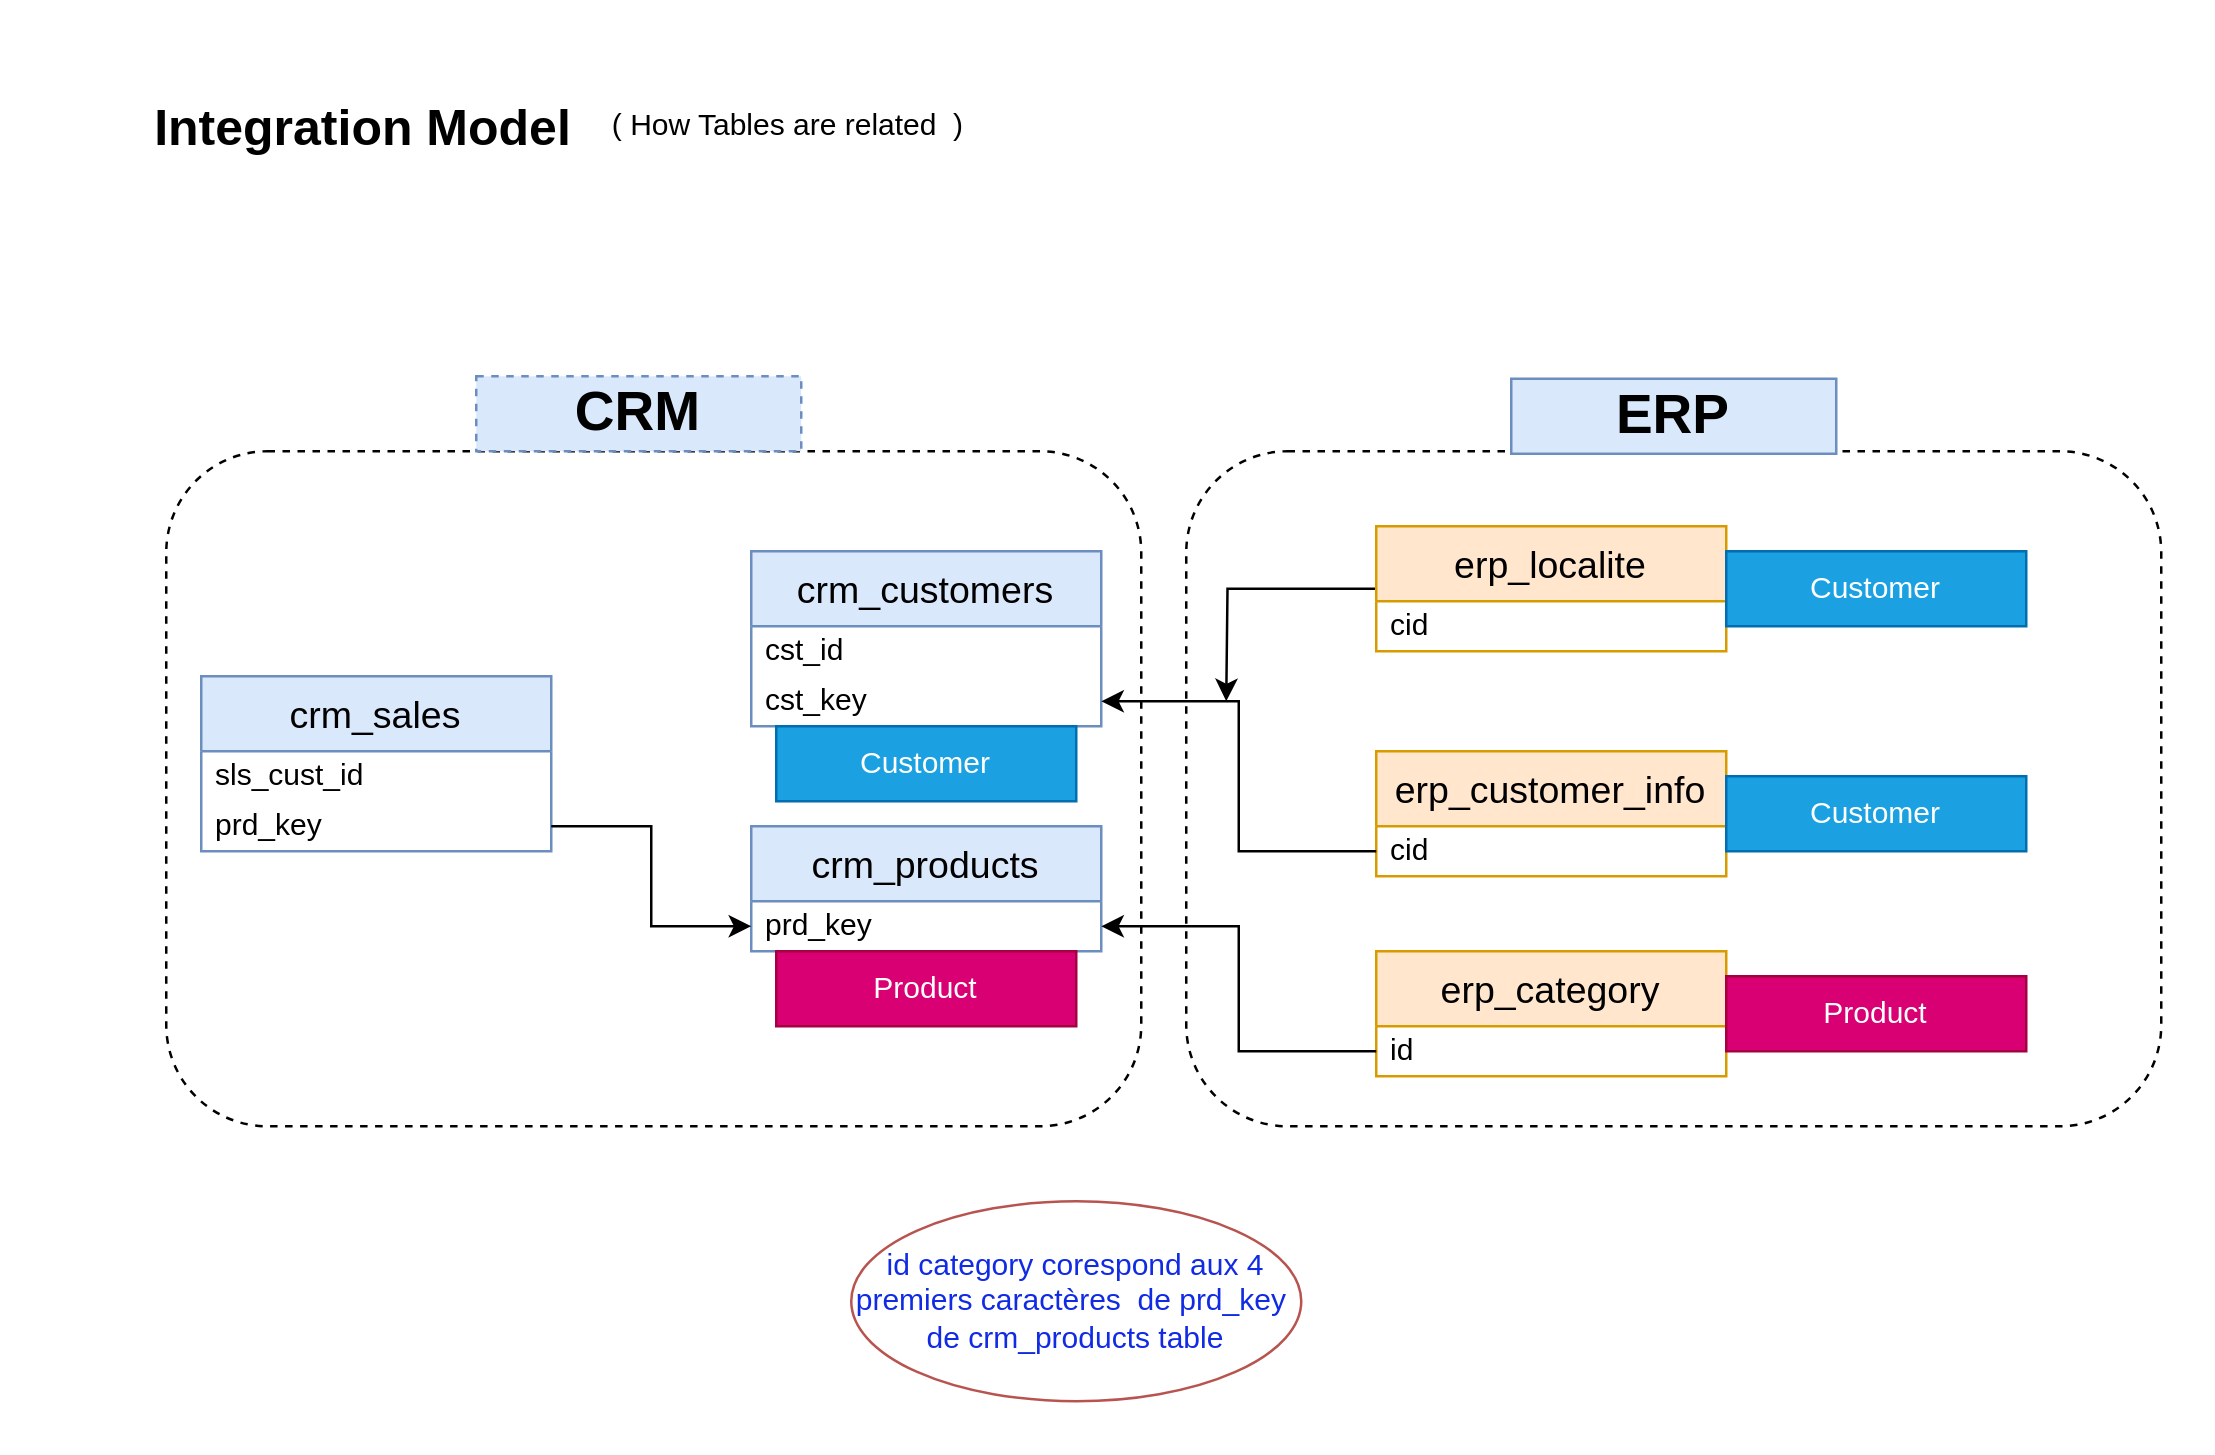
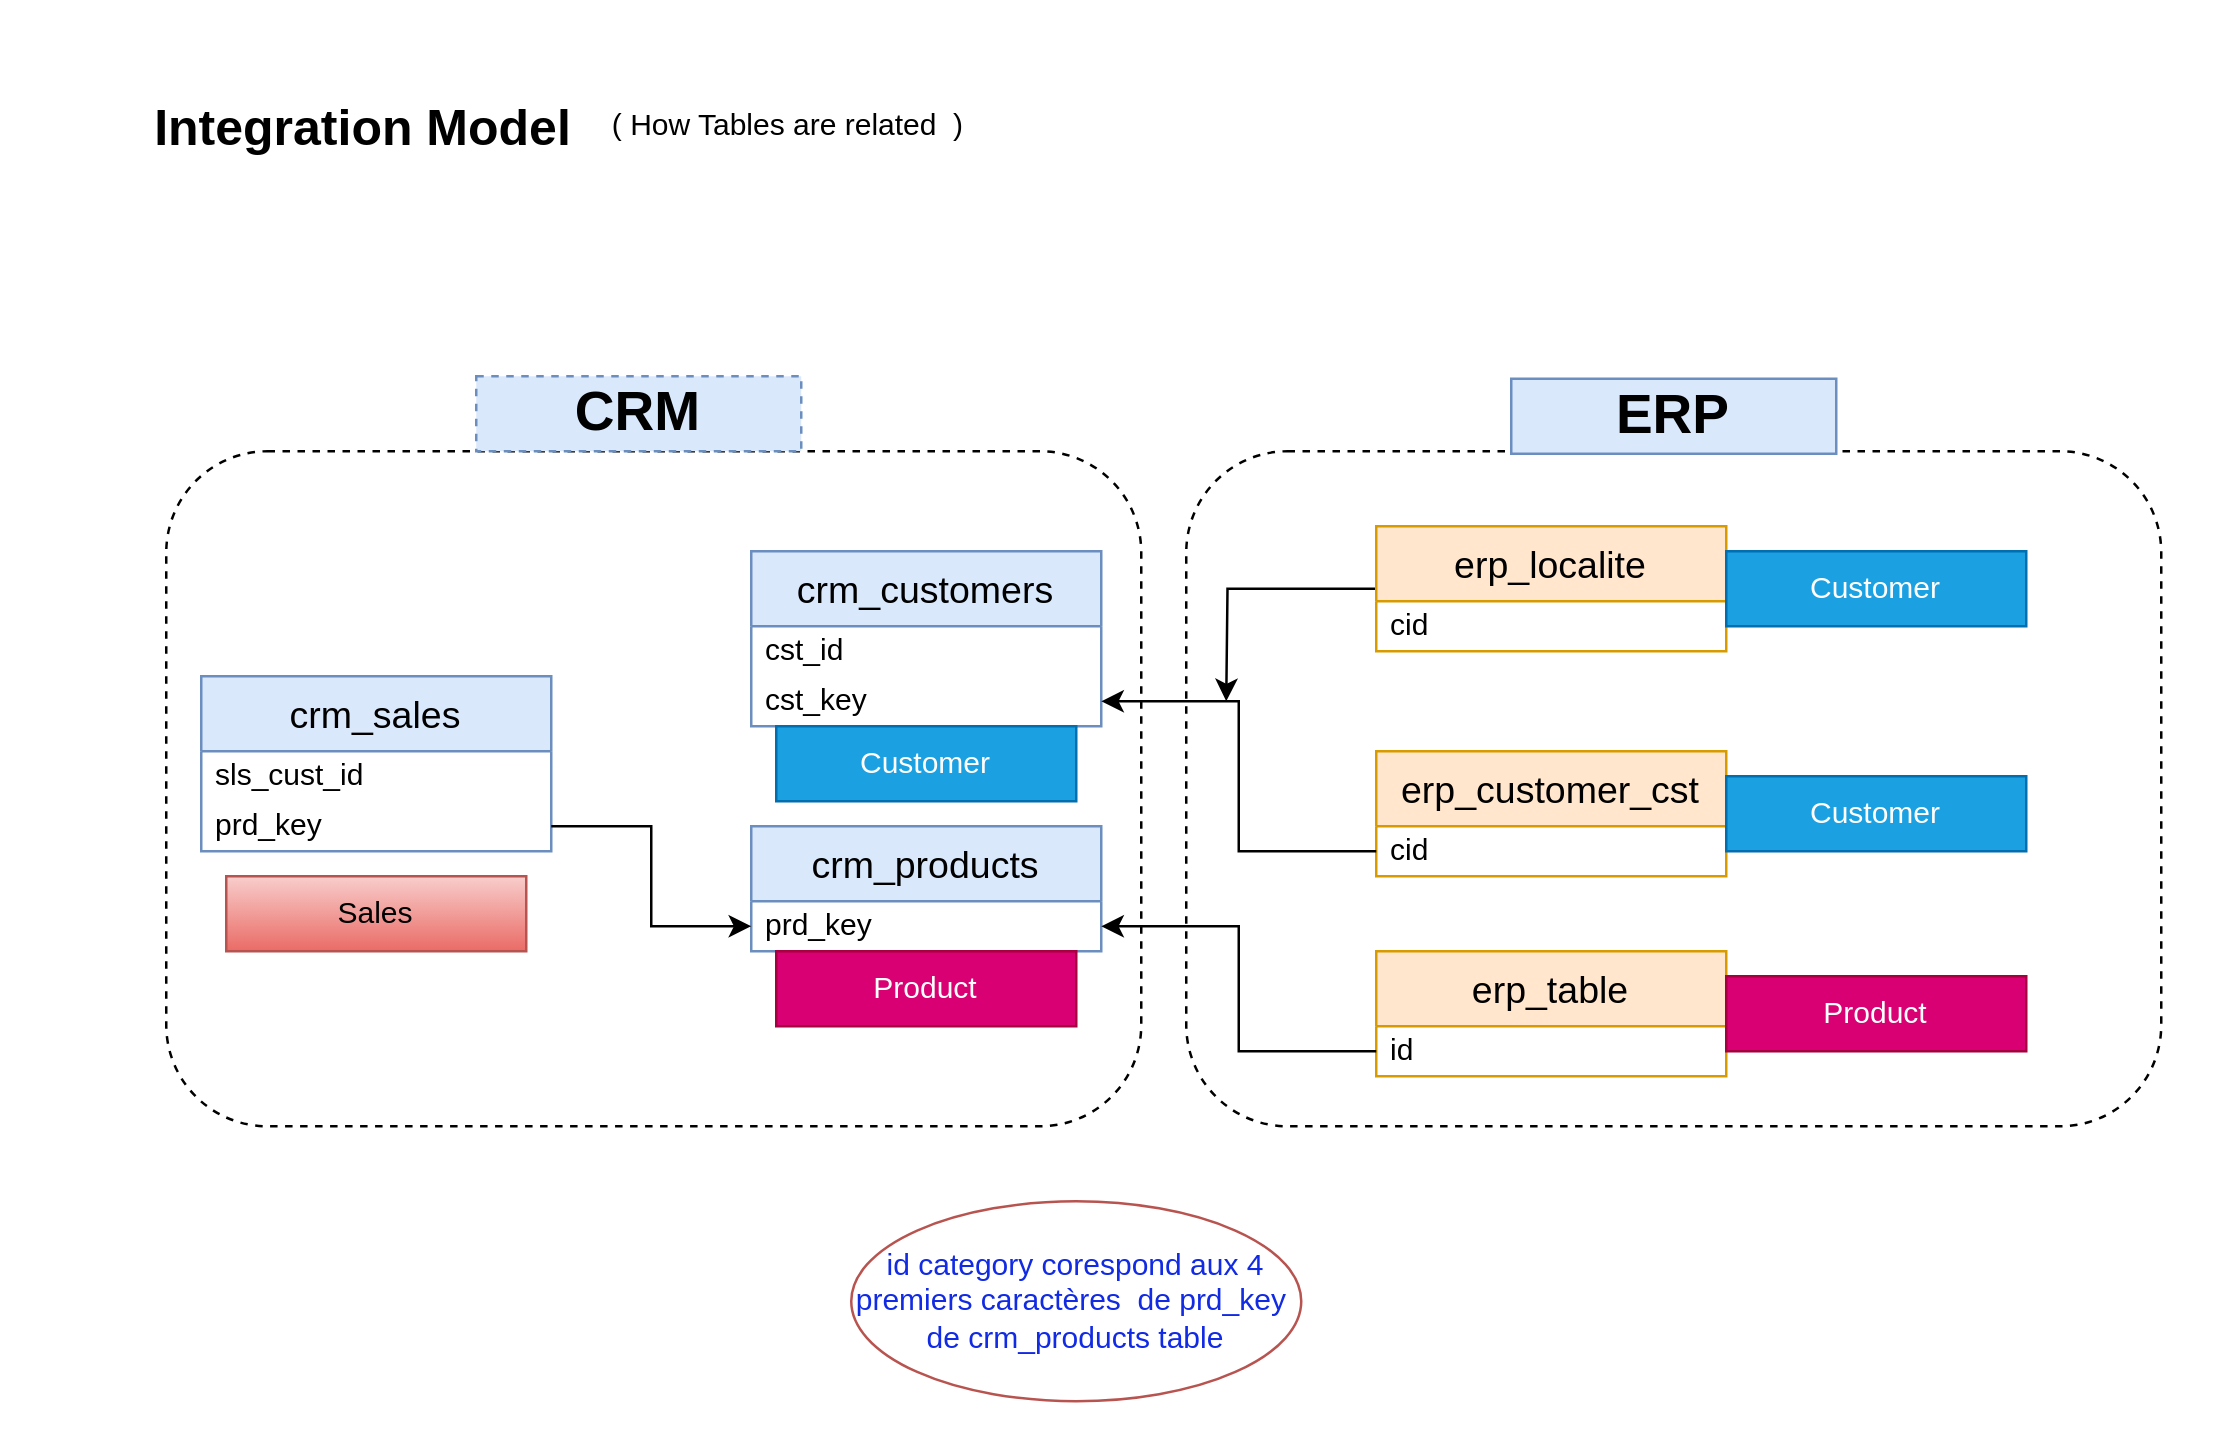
- <mxCell id="13" value="erp_customer_info" style="swimlane;fontStyle=0;childLayout=stackLayout;horizontal=1;startSize=30;horizontalStack=0;resizeParent=1;resizeParentMax=0;resizeLast=0;collapsible=1;marginBottom=0;whiteSpace=wrap;html=1;fillColor=#ffe6cc;strokeColor=#d79b00;fontSize=15;" parent="1" vertex="1"><mxGeometry x="550" y="300" width="140" height="50" as="geometry" /></mxCell>
+ <mxCell id="13" value="erp_customer_cst" style="swimlane;fontStyle=0;childLayout=stackLayout;horizontal=1;startSize=30;horizontalStack=0;resizeParent=1;resizeParentMax=0;resizeLast=0;collapsible=1;marginBottom=0;whiteSpace=wrap;html=1;fillColor=#ffe6cc;strokeColor=#d79b00;fontSize=15;" parent="1" vertex="1"><mxGeometry x="550" y="300" width="140" height="50" as="geometry" /></mxCell>
+ <mxCell id="32" value="Sales" style="rounded=0;whiteSpace=wrap;html=1;fillColor=#f8cecc;strokeColor=#b85450;gradientColor=#ea6b66;" parent="1" vertex="1"><mxGeometry x="90" y="350" width="120" height="30" as="geometry" /></mxCell>
- <mxCell id="16" value="erp_category" style="swimlane;fontStyle=0;childLayout=stackLayout;horizontal=1;startSize=30;horizontalStack=0;resizeParent=1;resizeParentMax=0;resizeLast=0;collapsible=1;marginBottom=0;whiteSpace=wrap;html=1;fillColor=#ffe6cc;strokeColor=#d79b00;fontSize=15;" parent="1" vertex="1"><mxGeometry x="550" y="380" width="140" height="50" as="geometry" /></mxCell>
+ <mxCell id="16" value="erp_table" style="swimlane;fontStyle=0;childLayout=stackLayout;horizontal=1;startSize=30;horizontalStack=0;resizeParent=1;resizeParentMax=0;resizeLast=0;collapsible=1;marginBottom=0;whiteSpace=wrap;html=1;fillColor=#ffe6cc;strokeColor=#d79b00;fontSize=15;" parent="1" vertex="1"><mxGeometry x="550" y="380" width="140" height="50" as="geometry" /></mxCell>
